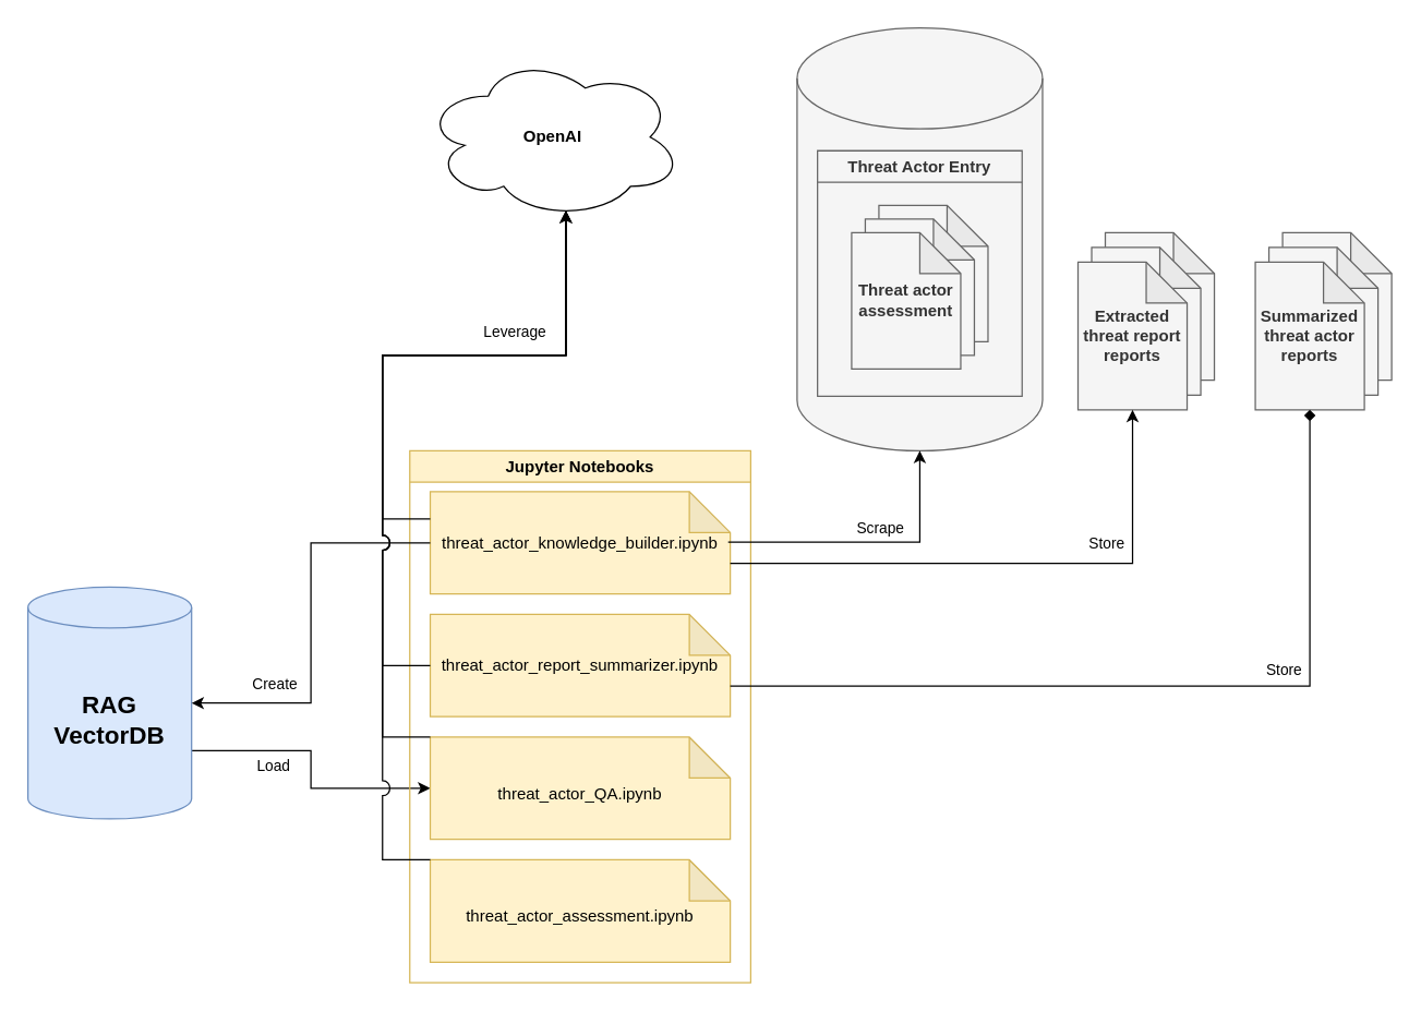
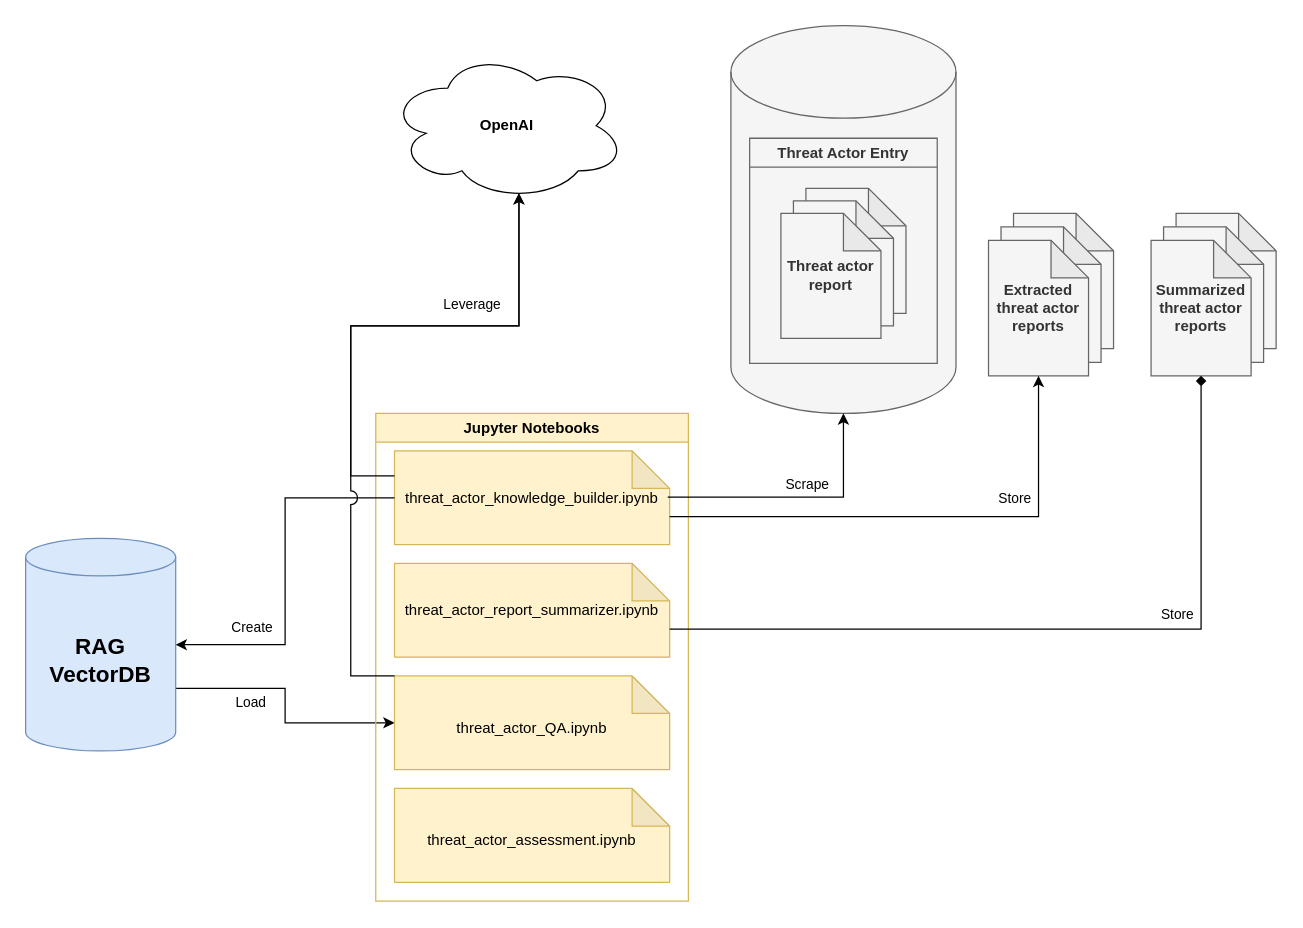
- <mxCell id="15" value="Threat actor assessment" style="shape=note;whiteSpace=wrap;html=1;backgroundOutline=1;darkOpacity=0.05;fillColor=#f5f5f5;fontColor=#333333;strokeColor=#666666;fontStyle=1" vertex="1" parent="12"><mxGeometry x="25" y="60" width="80" height="100" as="geometry" /></mxCell>
+ <mxCell id="15" value="Threat actor report" style="shape=note;whiteSpace=wrap;html=1;backgroundOutline=1;darkOpacity=0.05;fillColor=#f5f5f5;fontColor=#333333;strokeColor=#666666;fontStyle=1" vertex="1" parent="12"><mxGeometry x="25" y="60" width="80" height="100" as="geometry" /></mxCell>
- <mxCell id="26" value="&lt;b&gt;Extracted threat report report&lt;/b&gt;s" style="shape=note;whiteSpace=wrap;html=1;backgroundOutline=1;darkOpacity=0.05;fillColor=#f5f5f5;fontColor=#333333;strokeColor=#666666;fontStyle=1" vertex="1" parent="23"><mxGeometry y="21.667" width="80" height="108.333" as="geometry" /></mxCell>
+ <mxCell id="26" value="&lt;b&gt;Extracted threat actor report&lt;/b&gt;s" style="shape=note;whiteSpace=wrap;html=1;backgroundOutline=1;darkOpacity=0.05;fillColor=#f5f5f5;fontColor=#333333;strokeColor=#666666;fontStyle=1" vertex="1" parent="23"><mxGeometry y="21.667" width="80" height="108.333" as="geometry" /></mxCell>
- <mxCell id="33" style="edgeStyle=orthogonalEdgeStyle;rounded=0;orthogonalLoop=1;jettySize=auto;html=1;exitX=0;exitY=0.5;exitDx=0;exitDy=0;exitPerimeter=0;entryX=0.55;entryY=0.95;entryDx=0;entryDy=0;entryPerimeter=0;jumpStyle=arc;jumpSize=11;" edge="1" parent="1" source="7" target="16"><mxGeometry relative="1" as="geometry"><Array as="points"><mxPoint x="280" y="488" /><mxPoint x="280" y="260" /><mxPoint x="415" y="260" /></Array></mxGeometry></mxCell>
- <mxCell id="37" style="edgeStyle=orthogonalEdgeStyle;rounded=0;orthogonalLoop=1;jettySize=auto;html=1;exitX=0;exitY=0;exitDx=0;exitDy=0;exitPerimeter=0;entryX=0.55;entryY=0.95;entryDx=0;entryDy=0;entryPerimeter=0;jumpStyle=arc;jumpSize=11;" edge="1" parent="1" source="9" target="16"><mxGeometry relative="1" as="geometry"><Array as="points"><mxPoint x="280" y="630" /><mxPoint x="280" y="260" /><mxPoint x="415" y="260" /></Array></mxGeometry></mxCell>
